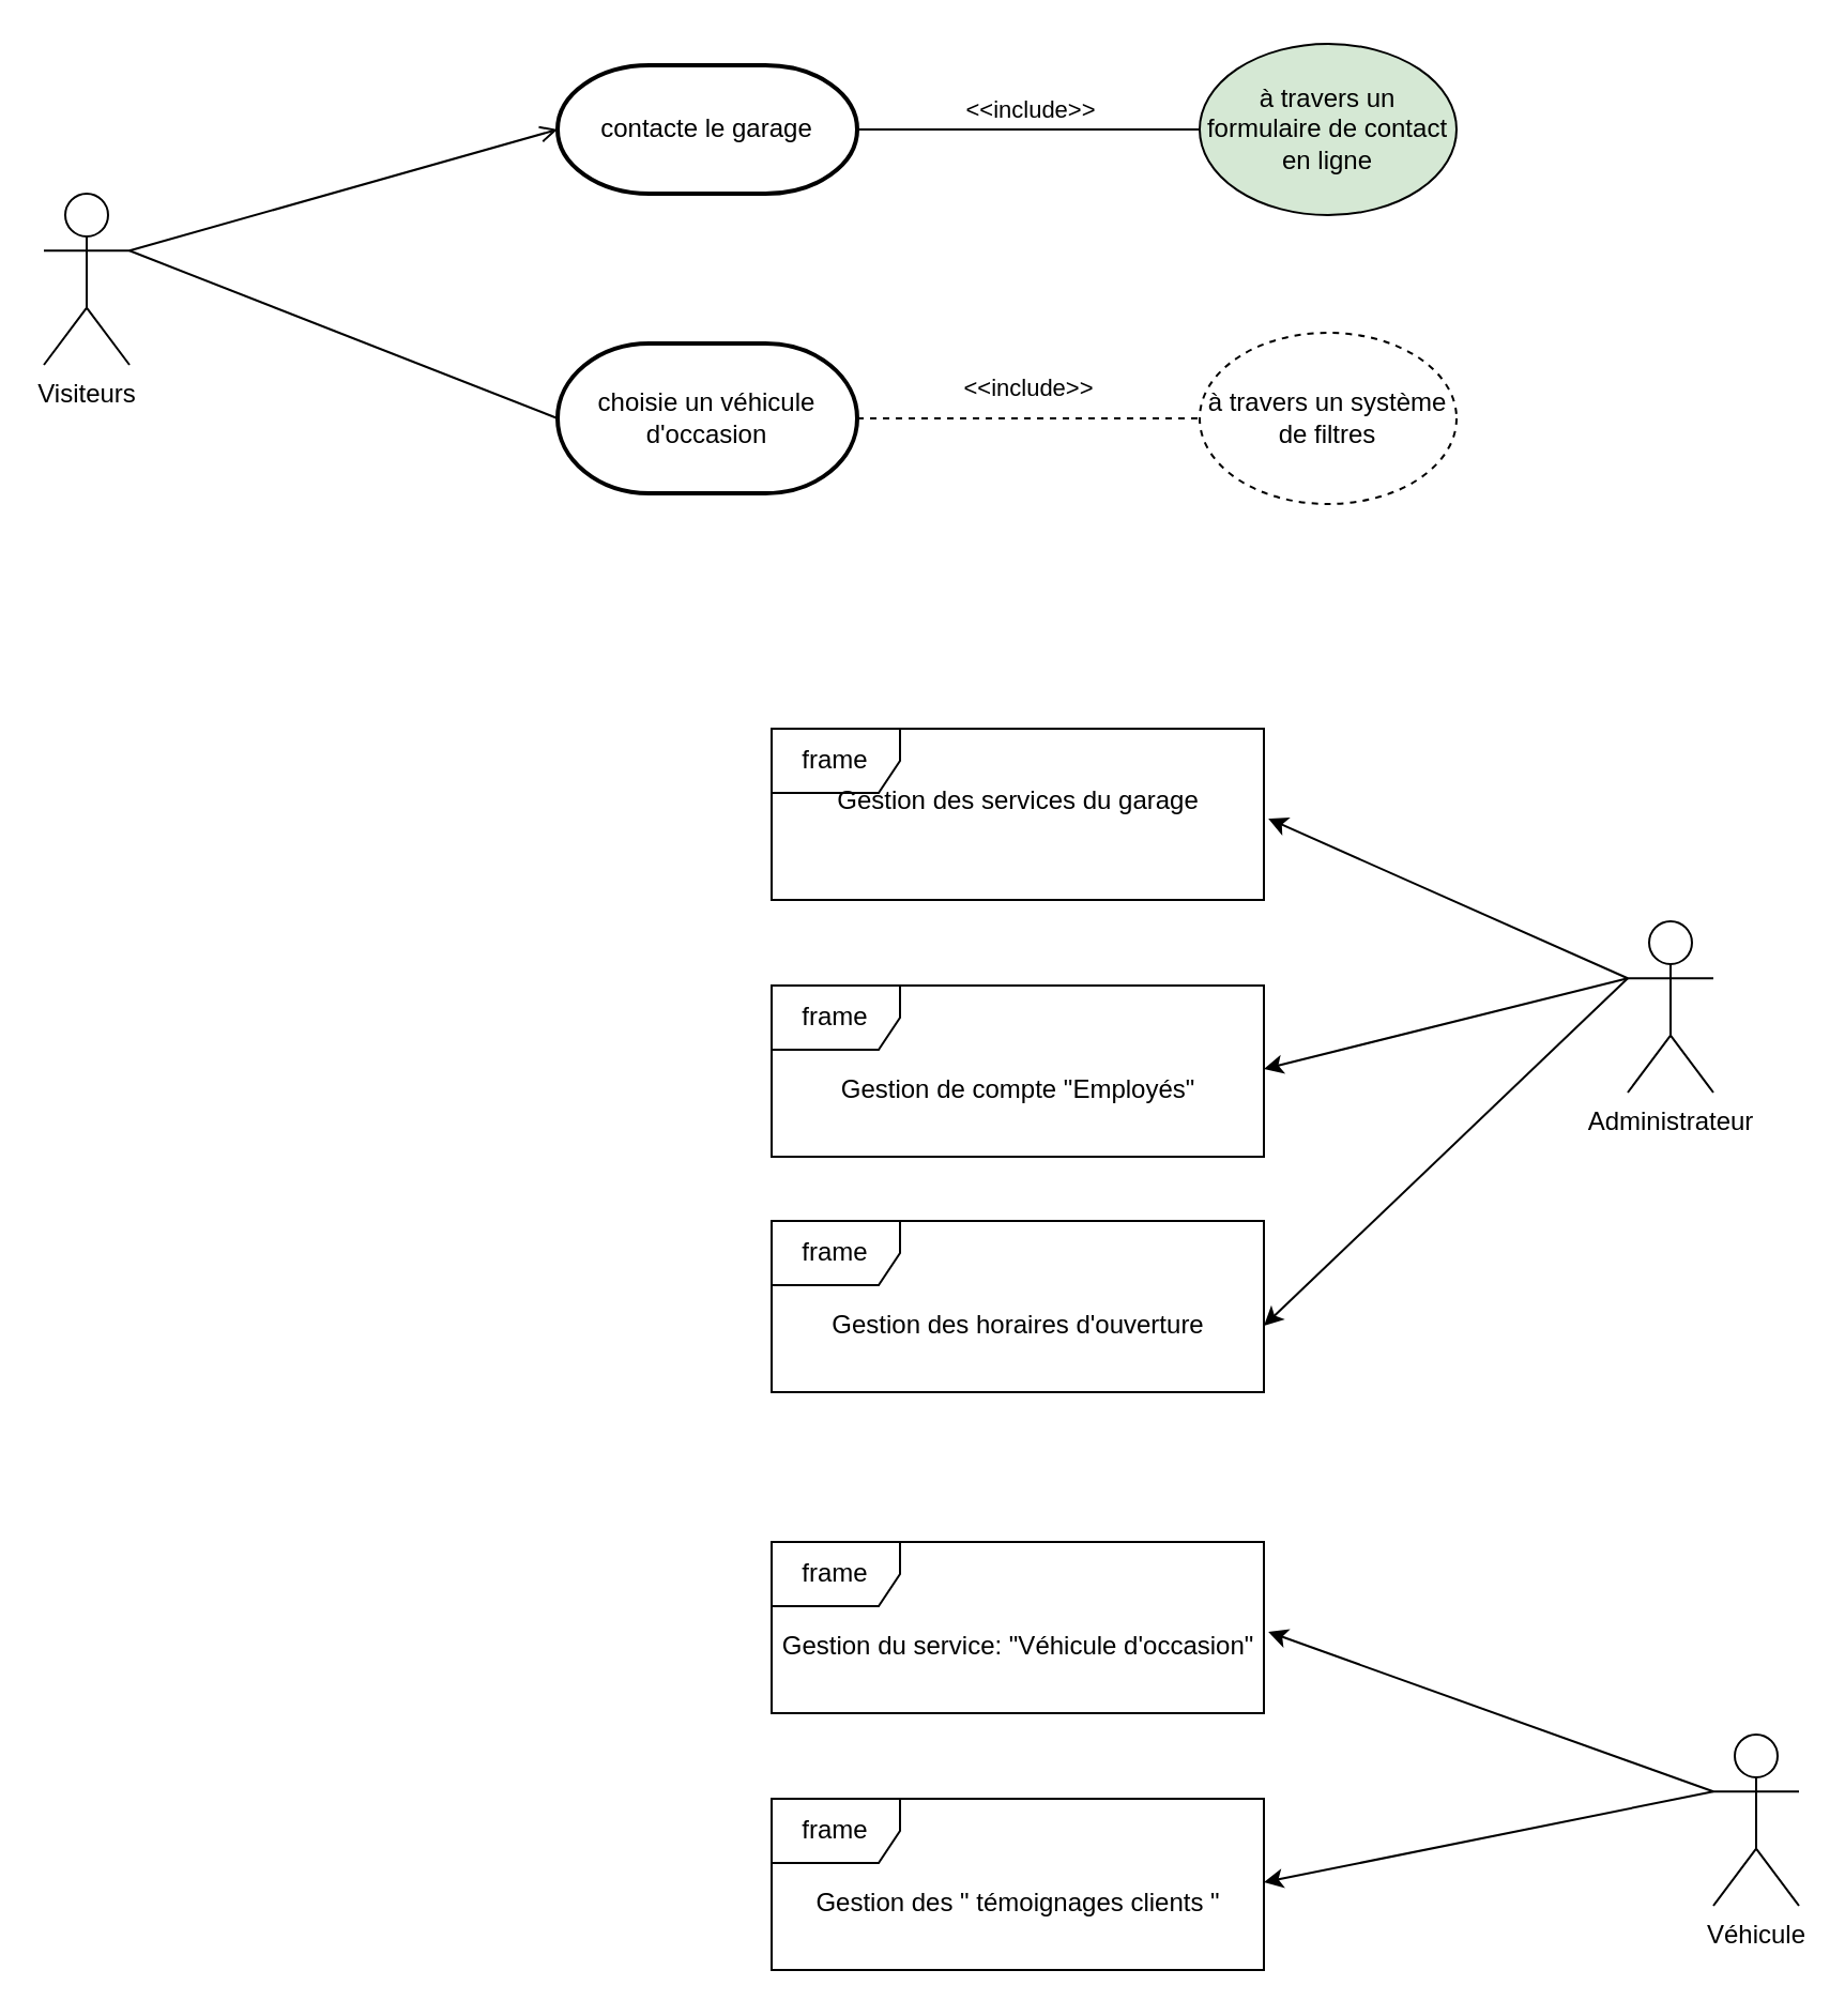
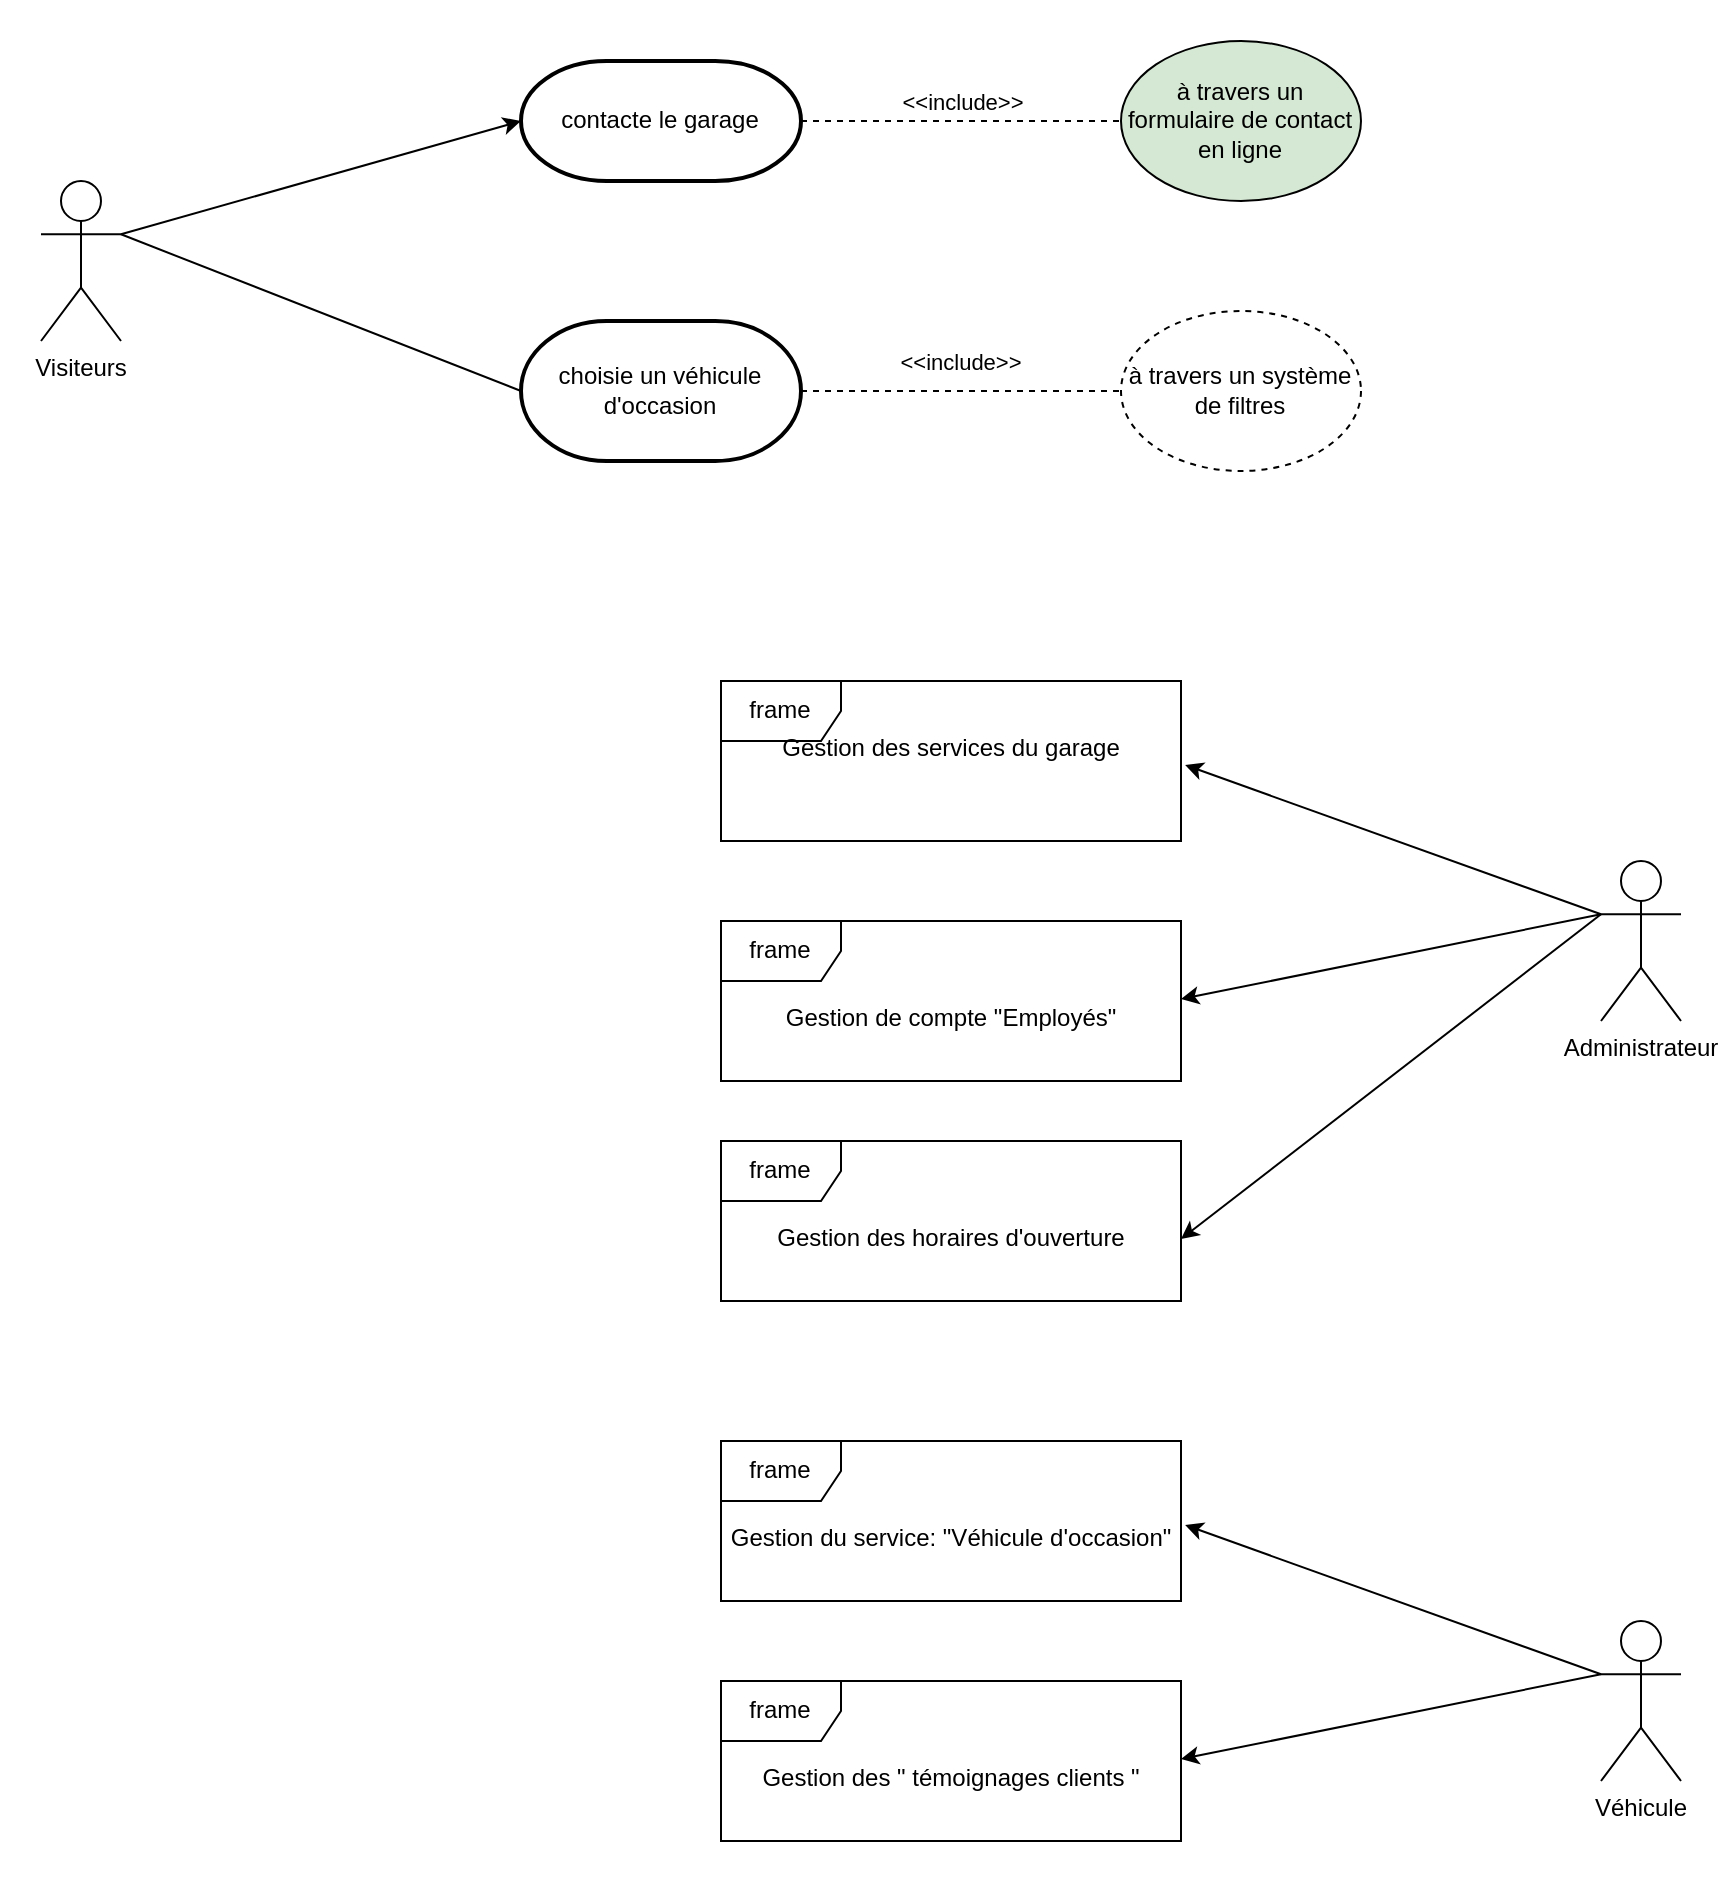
- <mxCell id="10" value="" style="endArrow=none;dashed=0;html=1;rounded=0;exitX=1;exitY=0.5;exitDx=0;exitDy=0;exitPerimeter=0;entryX=0;entryY=0.5;entryDx=0;entryDy=0;" edge="1" parent="1" source="4" target="8"><mxGeometry width="50" height="50" relative="1" as="geometry"><mxPoint x="520" y="190" as="sourcePoint" /><mxPoint x="570" y="140" as="targetPoint" /></mxGeometry></mxCell>
+ <mxCell id="10" value="" style="endArrow=none;dashed=1;html=1;rounded=0;exitX=1;exitY=0.5;exitDx=0;exitDy=0;exitPerimeter=0;entryX=0;entryY=0.5;entryDx=0;entryDy=0;" edge="1" parent="1" source="4" target="8"><mxGeometry width="50" height="50" relative="1" as="geometry"><mxPoint x="520" y="190" as="sourcePoint" /><mxPoint x="570" y="140" as="targetPoint" /></mxGeometry></mxCell>
- <mxCell id="6" value="" style="endArrow=open;html=1;rounded=0;entryX=0;entryY=0.5;entryDx=0;entryDy=0;entryPerimeter=0;exitX=1;exitY=0.333;exitDx=0;exitDy=0;exitPerimeter=0;" edge="1" parent="1" source="2" target="4"><mxGeometry width="50" height="50" relative="1" as="geometry"><mxPoint x="520" y="290" as="sourcePoint" /><mxPoint x="570" y="240" as="targetPoint" /></mxGeometry></mxCell>
+ <mxCell id="6" value="" style="endArrow=classic;html=1;rounded=0;entryX=0;entryY=0.5;entryDx=0;entryDy=0;entryPerimeter=0;exitX=1;exitY=0.333;exitDx=0;exitDy=0;exitPerimeter=0;" edge="1" parent="1" source="2" target="4"><mxGeometry width="50" height="50" relative="1" as="geometry"><mxPoint x="520" y="290" as="sourcePoint" /><mxPoint x="570" y="240" as="targetPoint" /></mxGeometry></mxCell>
- <mxCell id="14" value="Administrateur" style="shape=umlActor;verticalLabelPosition=bottom;verticalAlign=top;html=1;outlineConnect=0;" vertex="1" parent="1"><mxGeometry x="760" y="430" width="40" height="80" as="geometry" /></mxCell>
+ <mxCell id="14" value="Administrateur" style="shape=umlActor;verticalLabelPosition=bottom;verticalAlign=top;html=1;outlineConnect=0;" vertex="1" parent="1"><mxGeometry x="800" y="430" width="40" height="80" as="geometry" /></mxCell>
